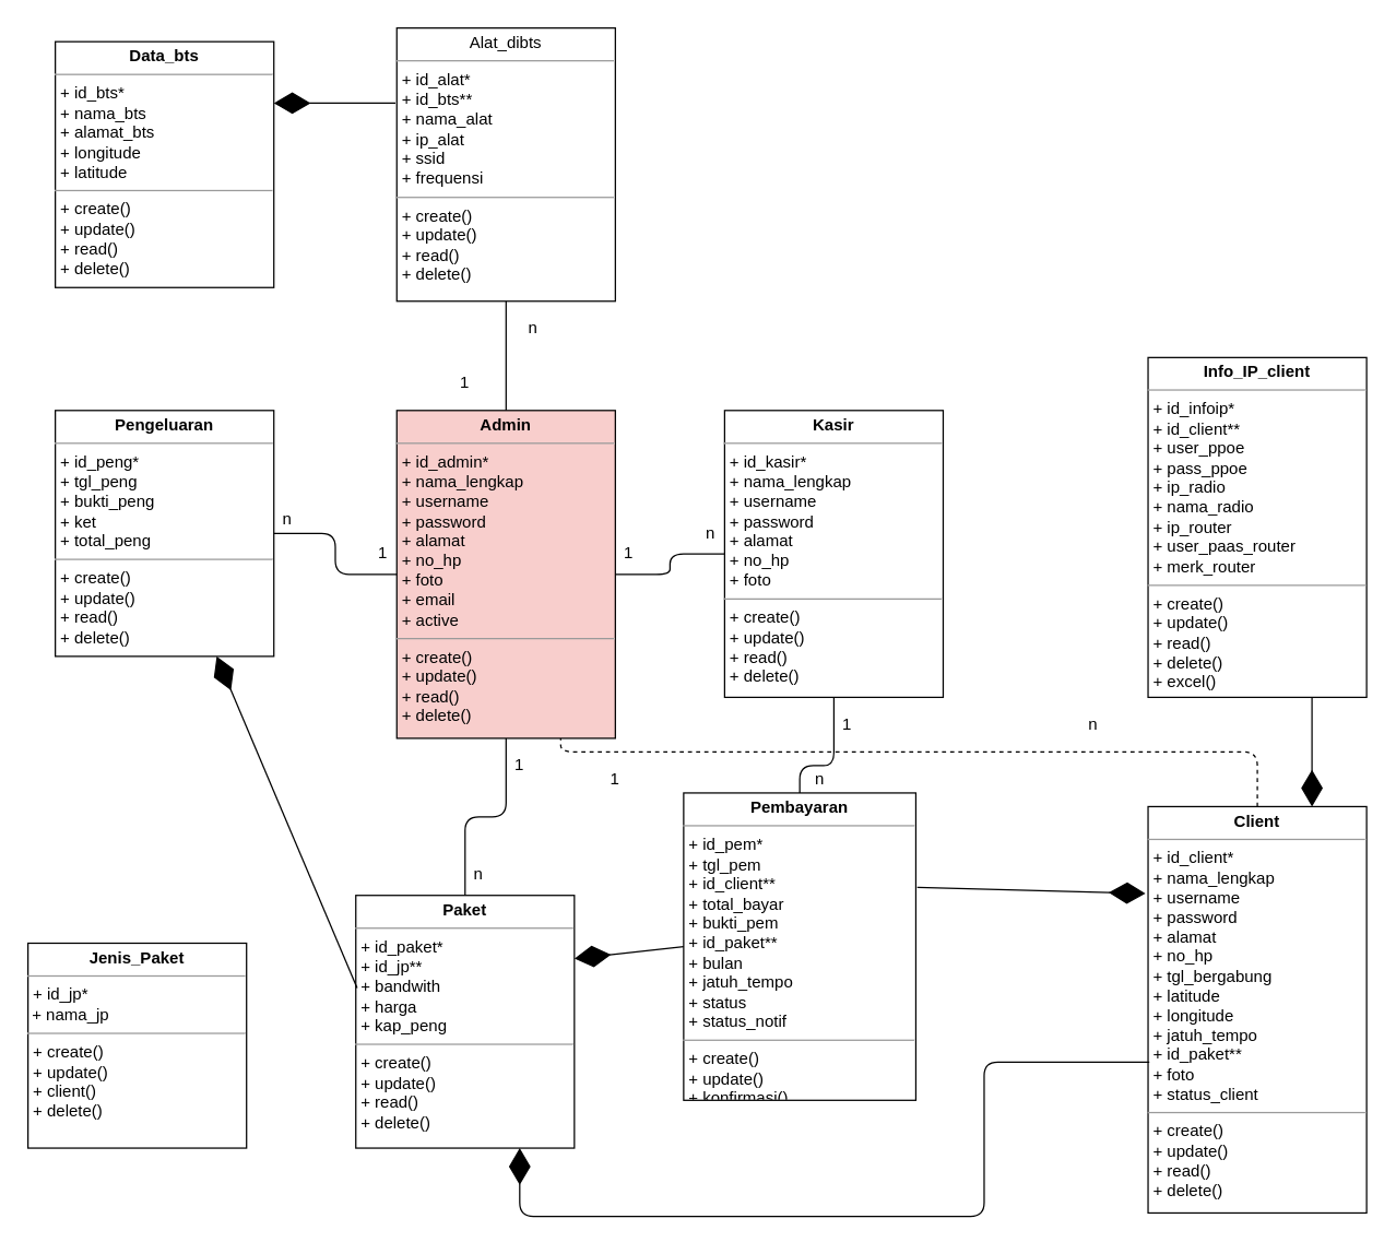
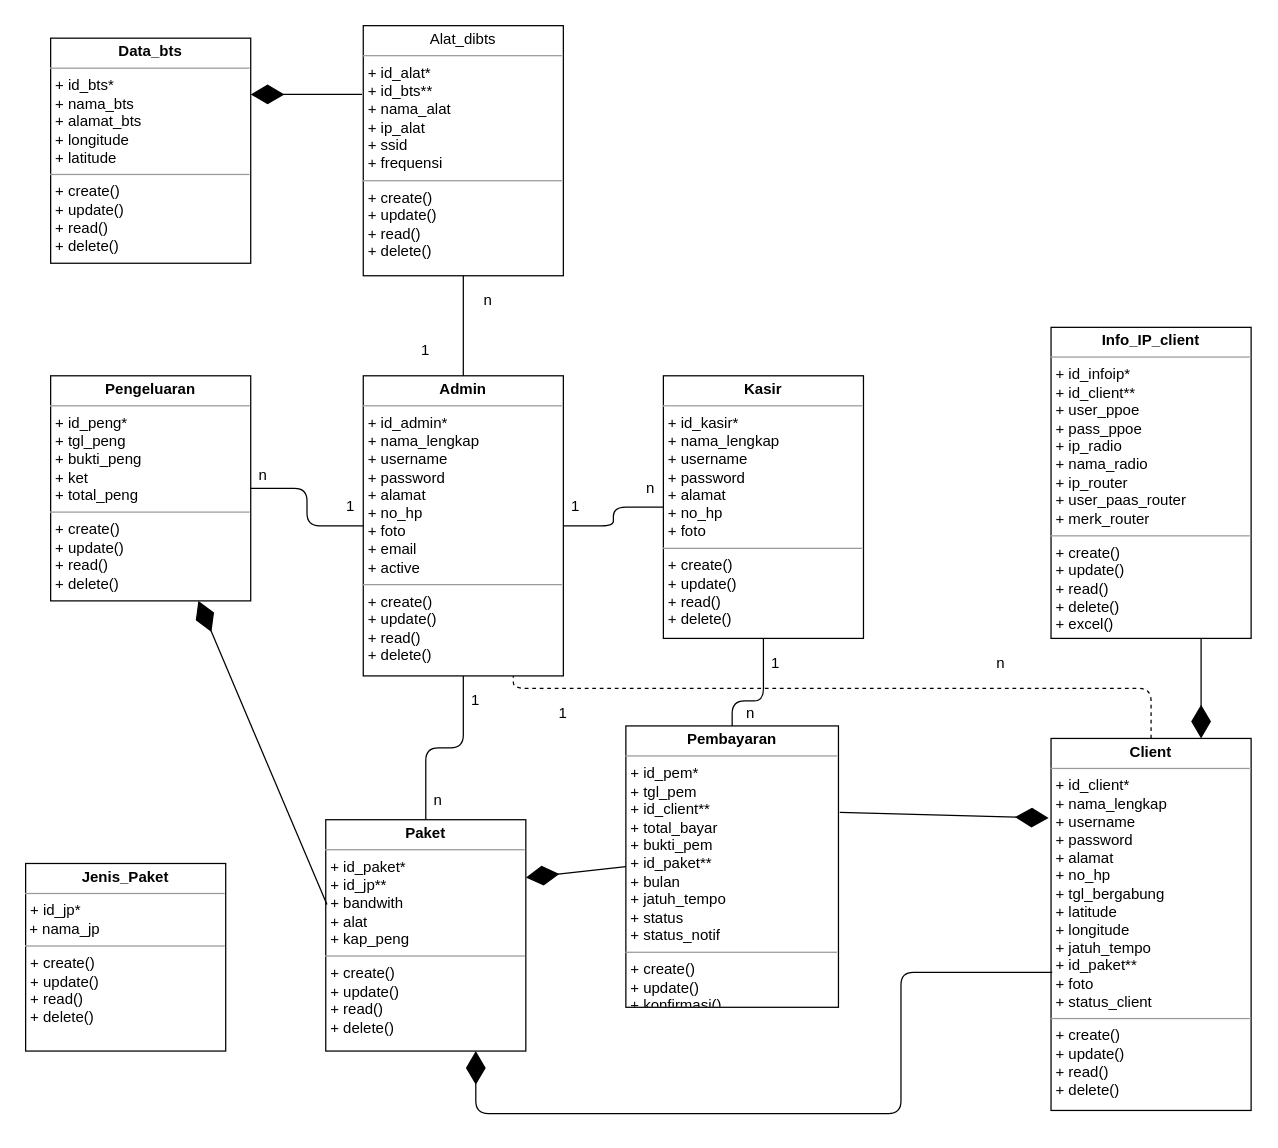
- <mxCell id="2" value="&lt;p style=&quot;margin: 0px ; margin-top: 4px ; text-align: center&quot;&gt;&lt;b&gt;Admin&lt;/b&gt;&lt;br&gt;&lt;/p&gt;&lt;hr size=&quot;1&quot;&gt;&lt;p style=&quot;margin: 0px ; margin-left: 4px&quot;&gt;+ id_admin*&lt;/p&gt;&lt;p style=&quot;margin: 0px ; margin-left: 4px&quot;&gt;+ nama_lengkap&lt;/p&gt;&lt;p style=&quot;margin: 0px ; margin-left: 4px&quot;&gt;+ username&lt;/p&gt;&lt;p style=&quot;margin: 0px ; margin-left: 4px&quot;&gt;+ password&lt;/p&gt;&lt;p style=&quot;margin: 0px ; margin-left: 4px&quot;&gt;+ alamat&lt;/p&gt;&lt;p style=&quot;margin: 0px ; margin-left: 4px&quot;&gt;+ no_hp&lt;/p&gt;&lt;p style=&quot;margin: 0px ; margin-left: 4px&quot;&gt;+ foto&lt;/p&gt;&lt;p style=&quot;margin: 0px ; margin-left: 4px&quot;&gt;+ email&lt;/p&gt;&lt;p style=&quot;margin: 0px ; margin-left: 4px&quot;&gt;+ active&lt;br&gt;&lt;/p&gt;&lt;hr size=&quot;1&quot;&gt;&lt;p style=&quot;margin: 0px ; margin-left: 4px&quot;&gt;+ create()&lt;/p&gt;&lt;p style=&quot;margin: 0px ; margin-left: 4px&quot;&gt;+ update()&lt;/p&gt;&lt;p style=&quot;margin: 0px ; margin-left: 4px&quot;&gt;+ read()&lt;/p&gt;&lt;p style=&quot;margin: 0px ; margin-left: 4px&quot;&gt;+ delete()&lt;br&gt;&lt;/p&gt;" style="verticalAlign=top;align=left;overflow=fill;fontSize=12;fontFamily=Helvetica;html=1;fillColor=#f8cecc;" parent="1" vertex="1"><mxGeometry x="290" y="300" width="160" height="240" as="geometry" /></mxCell>
+ <mxCell id="2" value="&lt;p style=&quot;margin: 0px ; margin-top: 4px ; text-align: center&quot;&gt;&lt;b&gt;Admin&lt;/b&gt;&lt;br&gt;&lt;/p&gt;&lt;hr size=&quot;1&quot;&gt;&lt;p style=&quot;margin: 0px ; margin-left: 4px&quot;&gt;+ id_admin*&lt;/p&gt;&lt;p style=&quot;margin: 0px ; margin-left: 4px&quot;&gt;+ nama_lengkap&lt;/p&gt;&lt;p style=&quot;margin: 0px ; margin-left: 4px&quot;&gt;+ username&lt;/p&gt;&lt;p style=&quot;margin: 0px ; margin-left: 4px&quot;&gt;+ password&lt;/p&gt;&lt;p style=&quot;margin: 0px ; margin-left: 4px&quot;&gt;+ alamat&lt;/p&gt;&lt;p style=&quot;margin: 0px ; margin-left: 4px&quot;&gt;+ no_hp&lt;/p&gt;&lt;p style=&quot;margin: 0px ; margin-left: 4px&quot;&gt;+ foto&lt;/p&gt;&lt;p style=&quot;margin: 0px ; margin-left: 4px&quot;&gt;+ email&lt;/p&gt;&lt;p style=&quot;margin: 0px ; margin-left: 4px&quot;&gt;+ active&lt;br&gt;&lt;/p&gt;&lt;hr size=&quot;1&quot;&gt;&lt;p style=&quot;margin: 0px ; margin-left: 4px&quot;&gt;+ create()&lt;/p&gt;&lt;p style=&quot;margin: 0px ; margin-left: 4px&quot;&gt;+ update()&lt;/p&gt;&lt;p style=&quot;margin: 0px ; margin-left: 4px&quot;&gt;+ read()&lt;/p&gt;&lt;p style=&quot;margin: 0px ; margin-left: 4px&quot;&gt;+ delete()&lt;br&gt;&lt;/p&gt;" style="verticalAlign=top;align=left;overflow=fill;fontSize=12;fontFamily=Helvetica;html=1;" parent="1" vertex="1"><mxGeometry x="290" y="300" width="160" height="240" as="geometry" /></mxCell>
- <mxCell id="5" value="&lt;p style=&quot;margin: 0px ; margin-top: 4px ; text-align: center&quot;&gt;&lt;b&gt;Paket&lt;/b&gt;&lt;br&gt;&lt;/p&gt;&lt;hr size=&quot;1&quot;&gt;&lt;p style=&quot;margin: 0px ; margin-left: 4px&quot;&gt;+ id_paket*&lt;/p&gt;&lt;p style=&quot;margin: 0px ; margin-left: 4px&quot;&gt;+ id_jp**&lt;/p&gt;&lt;p style=&quot;margin: 0px ; margin-left: 4px&quot;&gt;+ bandwith&lt;/p&gt;&lt;p style=&quot;margin: 0px ; margin-left: 4px&quot;&gt;+ harga&lt;/p&gt;&lt;p style=&quot;margin: 0px ; margin-left: 4px&quot;&gt;+ kap_peng&lt;br&gt;&lt;/p&gt;&lt;hr size=&quot;1&quot;&gt;&lt;p style=&quot;margin: 0px ; margin-left: 4px&quot;&gt;+ create()&lt;/p&gt;&lt;p style=&quot;margin: 0px ; margin-left: 4px&quot;&gt;+ update()&lt;/p&gt;&lt;p style=&quot;margin: 0px ; margin-left: 4px&quot;&gt;+ read()&lt;/p&gt;&lt;p style=&quot;margin: 0px ; margin-left: 4px&quot;&gt;+ delete()&lt;br&gt;&lt;/p&gt;" style="verticalAlign=top;align=left;overflow=fill;fontSize=12;fontFamily=Helvetica;html=1;" parent="1" vertex="1"><mxGeometry x="260" y="655" width="160" height="185" as="geometry" /></mxCell>
+ <mxCell id="5" value="&lt;p style=&quot;margin: 0px ; margin-top: 4px ; text-align: center&quot;&gt;&lt;b&gt;Paket&lt;/b&gt;&lt;br&gt;&lt;/p&gt;&lt;hr size=&quot;1&quot;&gt;&lt;p style=&quot;margin: 0px ; margin-left: 4px&quot;&gt;+ id_paket*&lt;/p&gt;&lt;p style=&quot;margin: 0px ; margin-left: 4px&quot;&gt;+ id_jp**&lt;/p&gt;&lt;p style=&quot;margin: 0px ; margin-left: 4px&quot;&gt;+ bandwith&lt;/p&gt;&lt;p style=&quot;margin: 0px ; margin-left: 4px&quot;&gt;+ alat&lt;/p&gt;&lt;p style=&quot;margin: 0px ; margin-left: 4px&quot;&gt;+ kap_peng&lt;br&gt;&lt;/p&gt;&lt;hr size=&quot;1&quot;&gt;&lt;p style=&quot;margin: 0px ; margin-left: 4px&quot;&gt;+ create()&lt;/p&gt;&lt;p style=&quot;margin: 0px ; margin-left: 4px&quot;&gt;+ update()&lt;/p&gt;&lt;p style=&quot;margin: 0px ; margin-left: 4px&quot;&gt;+ read()&lt;/p&gt;&lt;p style=&quot;margin: 0px ; margin-left: 4px&quot;&gt;+ delete()&lt;br&gt;&lt;/p&gt;" style="verticalAlign=top;align=left;overflow=fill;fontSize=12;fontFamily=Helvetica;html=1;" parent="1" vertex="1"><mxGeometry x="260" y="655" width="160" height="185" as="geometry" /></mxCell>
- <mxCell id="25" value="&lt;p style=&quot;margin: 0px ; margin-top: 4px ; text-align: center&quot;&gt;&lt;b&gt;Jenis_Paket&lt;/b&gt;&lt;br&gt;&lt;/p&gt;&lt;hr size=&quot;1&quot;&gt;&lt;p style=&quot;margin: 0px ; margin-left: 4px&quot;&gt;+ id_jp*&lt;/p&gt;&amp;nbsp;+ nama_jp&lt;br&gt;&lt;hr size=&quot;1&quot;&gt;&lt;p style=&quot;margin: 0px ; margin-left: 4px&quot;&gt;+ create()&lt;/p&gt;&lt;p style=&quot;margin: 0px ; margin-left: 4px&quot;&gt;+ update()&lt;/p&gt;&lt;p style=&quot;margin: 0px ; margin-left: 4px&quot;&gt;+ client()&lt;/p&gt;&lt;p style=&quot;margin: 0px ; margin-left: 4px&quot;&gt;+ delete()&lt;br&gt;&lt;/p&gt;" style="verticalAlign=top;align=left;overflow=fill;fontSize=12;fontFamily=Helvetica;html=1;" parent="1" vertex="1"><mxGeometry x="20" y="690" width="160" height="150" as="geometry" /></mxCell>
+ <mxCell id="25" value="&lt;p style=&quot;margin: 0px ; margin-top: 4px ; text-align: center&quot;&gt;&lt;b&gt;Jenis_Paket&lt;/b&gt;&lt;br&gt;&lt;/p&gt;&lt;hr size=&quot;1&quot;&gt;&lt;p style=&quot;margin: 0px ; margin-left: 4px&quot;&gt;+ id_jp*&lt;/p&gt;&amp;nbsp;+ nama_jp&lt;br&gt;&lt;hr size=&quot;1&quot;&gt;&lt;p style=&quot;margin: 0px ; margin-left: 4px&quot;&gt;+ create()&lt;/p&gt;&lt;p style=&quot;margin: 0px ; margin-left: 4px&quot;&gt;+ update()&lt;/p&gt;&lt;p style=&quot;margin: 0px ; margin-left: 4px&quot;&gt;+ read()&lt;/p&gt;&lt;p style=&quot;margin: 0px ; margin-left: 4px&quot;&gt;+ delete()&lt;br&gt;&lt;/p&gt;" style="verticalAlign=top;align=left;overflow=fill;fontSize=12;fontFamily=Helvetica;html=1;" parent="1" vertex="1"><mxGeometry x="20" y="690" width="160" height="150" as="geometry" /></mxCell>
